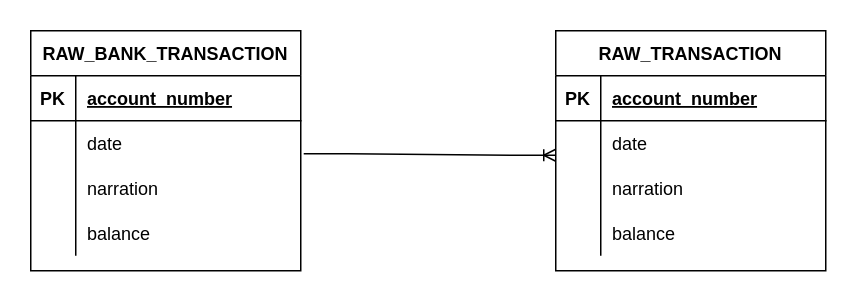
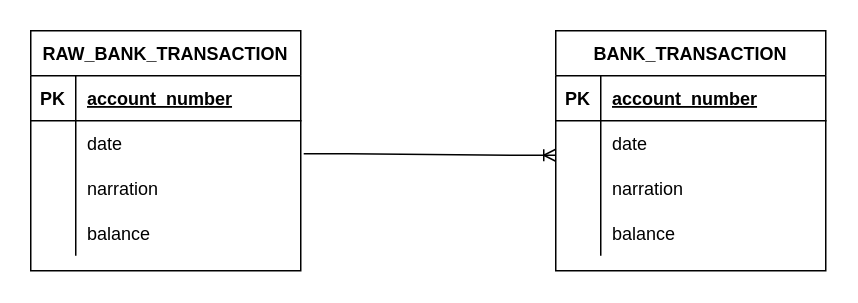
- <mxCell id="15" value="RAW_TRANSACTION" style="shape=table;startSize=30;container=1;collapsible=1;childLayout=tableLayout;fixedRows=1;rowLines=0;fontStyle=1;align=center;resizeLast=1;" vertex="1" parent="1"><mxGeometry x="370" y="20" width="180" height="160" as="geometry" /></mxCell>
+ <mxCell id="15" value="BANK_TRANSACTION" style="shape=table;startSize=30;container=1;collapsible=1;childLayout=tableLayout;fixedRows=1;rowLines=0;fontStyle=1;align=center;resizeLast=1;" vertex="1" parent="1"><mxGeometry x="370" y="20" width="180" height="160" as="geometry" /></mxCell>
